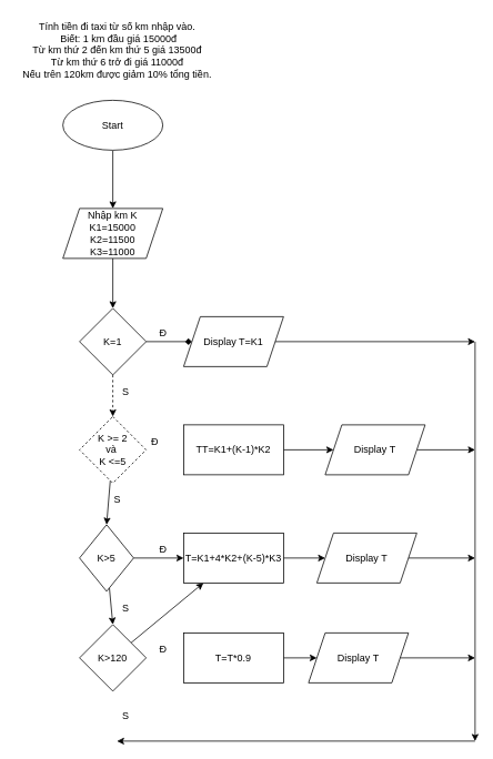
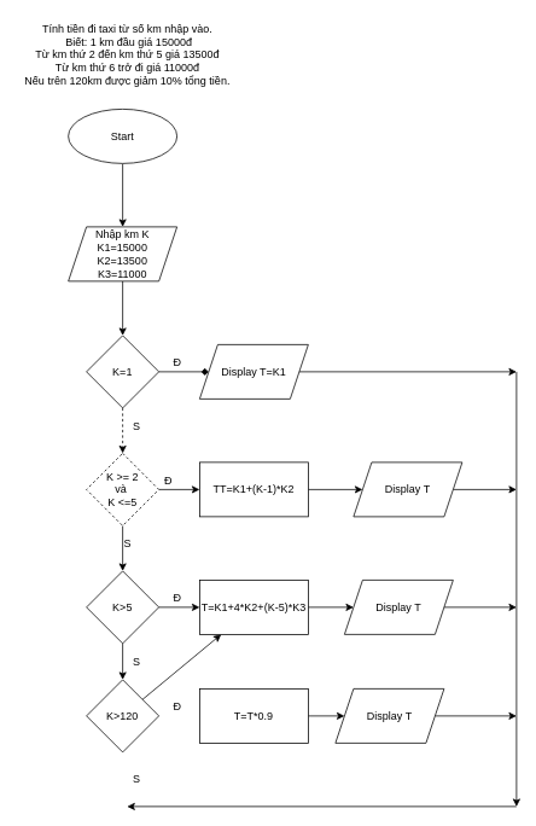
- <mxCell id="6" value="Nhập km K&lt;br&gt;K1=15000&lt;br&gt;K2=11500&lt;br&gt;K3=11000" style="shape=parallelogram;perimeter=parallelogramPerimeter;whiteSpace=wrap;html=1;fixedSize=1;" vertex="1" parent="1"><mxGeometry x="75" y="250" width="120" height="60" as="geometry" /></mxCell>
+ <mxCell id="6" value="Nhập km K&lt;br&gt;K1=15000&lt;br&gt;K2=13500&lt;br&gt;K3=11000" style="shape=parallelogram;perimeter=parallelogramPerimeter;whiteSpace=wrap;html=1;fixedSize=1;" vertex="1" parent="1"><mxGeometry x="75" y="250" width="120" height="60" as="geometry" /></mxCell>
+ <mxCell id="11" style="edgeStyle=none;html=1;entryX=0;entryY=0.5;entryDx=0;entryDy=0;" edge="1" parent="1" source="12" target="23"><mxGeometry relative="1" as="geometry" /></mxCell>
- <mxCell id="15" value="K&amp;gt;5" style="rhombus;whiteSpace=wrap;html=1;" vertex="1" parent="1"><mxGeometry x="95" y="630" width="65" height="80" as="geometry" /></mxCell>
+ <mxCell id="15" value="K&amp;gt;5" style="rhombus;whiteSpace=wrap;html=1;" vertex="1" parent="1"><mxGeometry x="95" y="630" width="80" height="80" as="geometry" /></mxCell>
